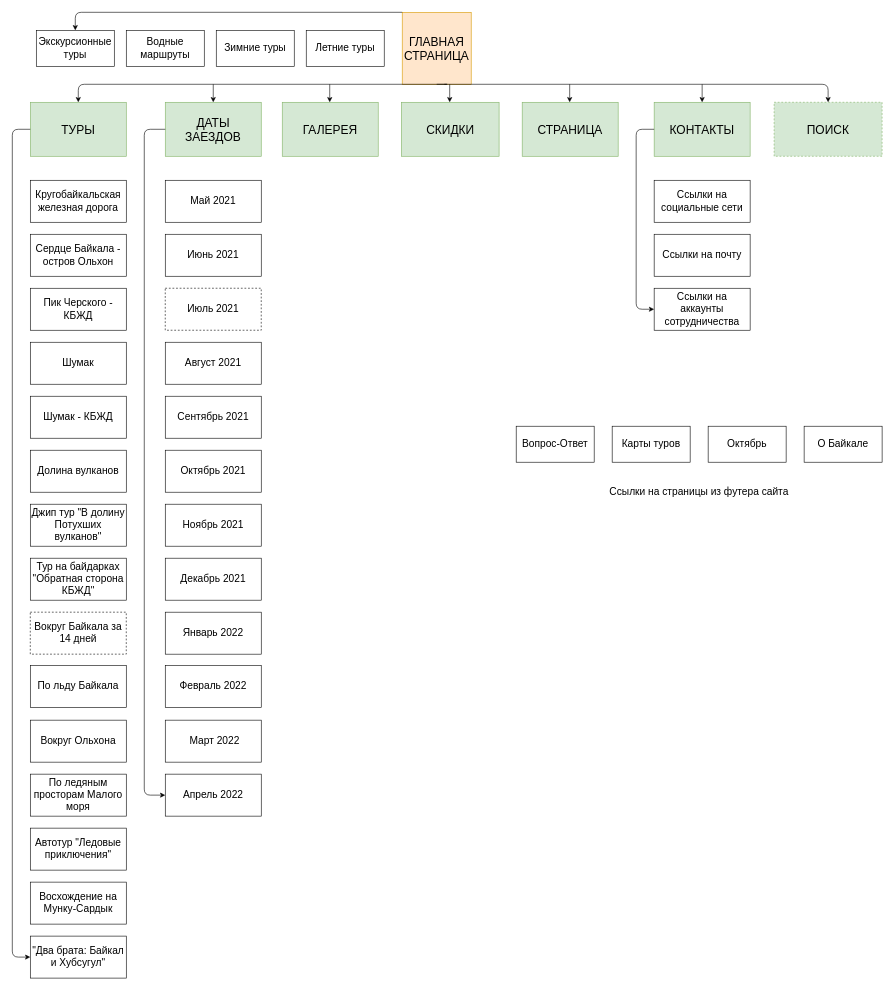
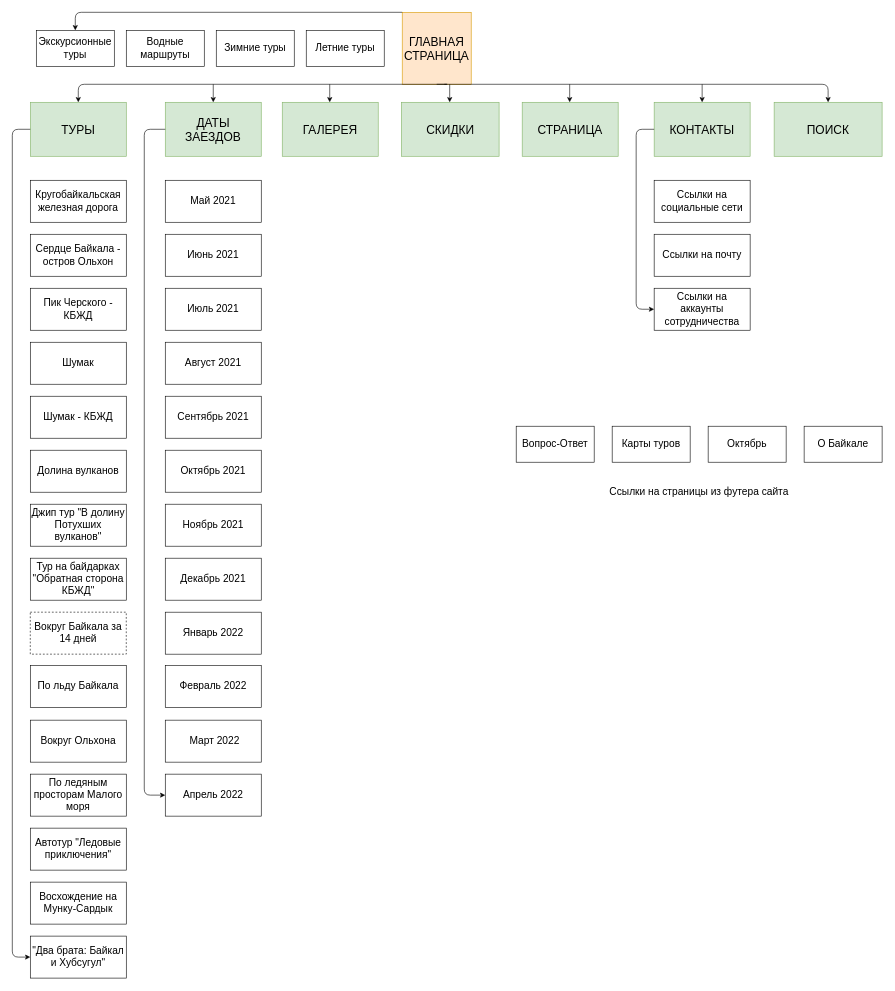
- <mxCell id="3" value="&lt;span style=&quot;font-size: 20px&quot;&gt;ПОИСК&lt;/span&gt;" style="rounded=0;whiteSpace=wrap;html=1;fillColor=#d5e8d4;strokeColor=#82b366;dashed=1;" vertex="1" parent="1"><mxGeometry x="1290" y="170" width="180" height="90" as="geometry" /></mxCell>
+ <mxCell id="3" value="&lt;span style=&quot;font-size: 20px&quot;&gt;ПОИСК&lt;/span&gt;" style="rounded=0;whiteSpace=wrap;html=1;fillColor=#d5e8d4;strokeColor=#82b366;" vertex="1" parent="1"><mxGeometry x="1290" y="170" width="180" height="90" as="geometry" /></mxCell>
- <mxCell id="37" value="&lt;span style=&quot;font-size: 17px&quot;&gt;Июль 2021&lt;/span&gt;" style="rounded=0;whiteSpace=wrap;html=1;dashed=1;" vertex="1" parent="1"><mxGeometry x="275" y="480" width="160" height="70" as="geometry" /></mxCell>
+ <mxCell id="37" value="&lt;span style=&quot;font-size: 17px&quot;&gt;Июль 2021&lt;/span&gt;" style="rounded=0;whiteSpace=wrap;html=1;" vertex="1" parent="1"><mxGeometry x="275" y="480" width="160" height="70" as="geometry" /></mxCell>
